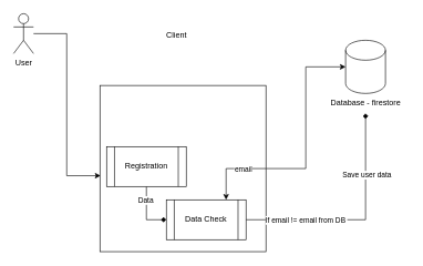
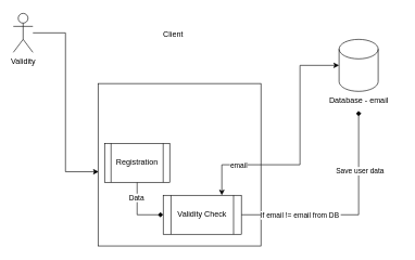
- <mxCell id="3" value="User" style="shape=umlActor;verticalLabelPosition=bottom;verticalAlign=top;html=1;outlineConnect=0;" vertex="1" parent="1"><mxGeometry x="20" y="20" width="30" height="60" as="geometry" /></mxCell>
+ <mxCell id="3" value="Validity" style="shape=umlActor;verticalLabelPosition=bottom;verticalAlign=top;html=1;outlineConnect=0;" vertex="1" parent="1"><mxGeometry x="20" y="20" width="30" height="60" as="geometry" /></mxCell>
- <mxCell id="8" value="Database - firestore" style="text;html=1;align=center;verticalAlign=middle;resizable=0;points=[];autosize=1;strokeColor=none;fillColor=none;" vertex="1" parent="1"><mxGeometry x="485" y="140" width="130" height="30" as="geometry" /></mxCell>
+ <mxCell id="8" value="Database - email" style="text;html=1;align=center;verticalAlign=middle;resizable=0;points=[];autosize=1;strokeColor=none;fillColor=none;" vertex="1" parent="1"><mxGeometry x="485" y="140" width="130" height="30" as="geometry" /></mxCell>
- <mxCell id="11" value="Registration" style="shape=process;whiteSpace=wrap;html=1;backgroundOutline=1;" vertex="1" parent="1"><mxGeometry x="160" y="220" width="120" height="60" as="geometry" /></mxCell>
+ <mxCell id="11" value="Registration" style="shape=process;whiteSpace=wrap;html=1;backgroundOutline=1;" vertex="1" parent="1"><mxGeometry x="160" y="220" width="100" height="60" as="geometry" /></mxCell>
- <mxCell id="15" value="Data Check" style="shape=process;whiteSpace=wrap;html=1;backgroundOutline=1;" vertex="1" parent="1"><mxGeometry x="250" y="300" width="120" height="60" as="geometry" /></mxCell>
+ <mxCell id="15" value="Validity Check" style="shape=process;whiteSpace=wrap;html=1;backgroundOutline=1;" vertex="1" parent="1"><mxGeometry x="250" y="300" width="120" height="60" as="geometry" /></mxCell>
